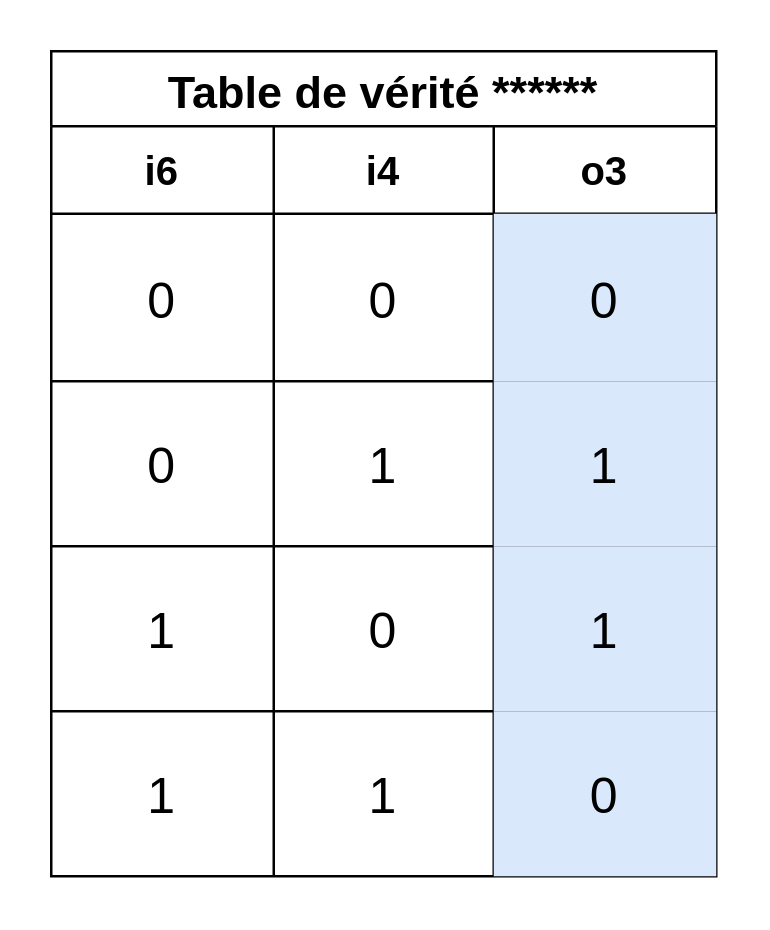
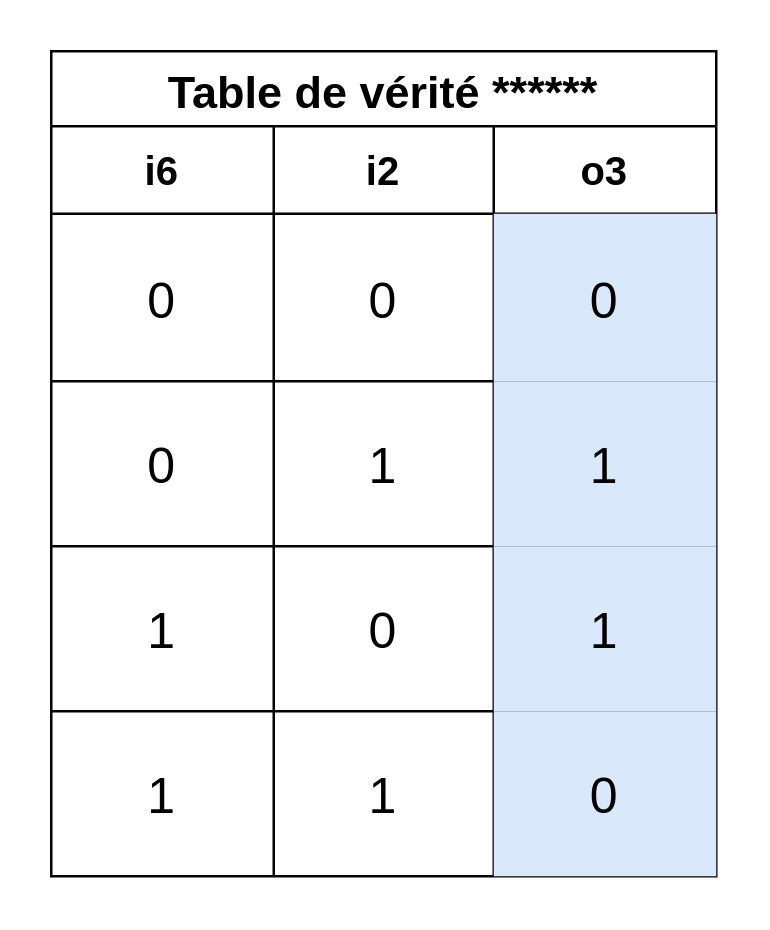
- <mxCell id="5" value="i4" style="shape=partialRectangle;html=1;whiteSpace=wrap;connectable=0;fillColor=none;top=0;left=0;bottom=0;right=0;overflow=hidden;fontSize=16;fontStyle=1" vertex="1" parent="3"><mxGeometry x="89" width="88" height="35" as="geometry"><mxRectangle width="88" height="35" as="alternateBounds" /></mxGeometry></mxCell>
+ <mxCell id="5" value="i2" style="shape=partialRectangle;html=1;whiteSpace=wrap;connectable=0;fillColor=none;top=0;left=0;bottom=0;right=0;overflow=hidden;fontSize=16;fontStyle=1" vertex="1" parent="3"><mxGeometry x="89" width="88" height="35" as="geometry"><mxRectangle width="88" height="35" as="alternateBounds" /></mxGeometry></mxCell>
